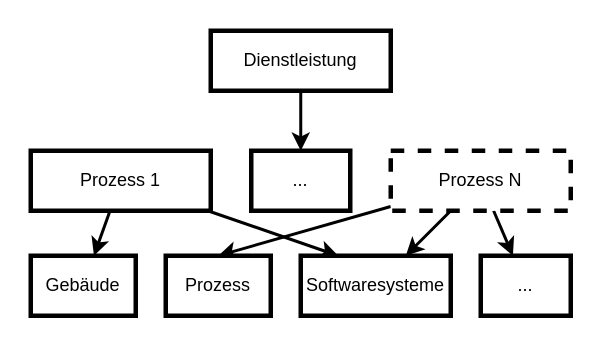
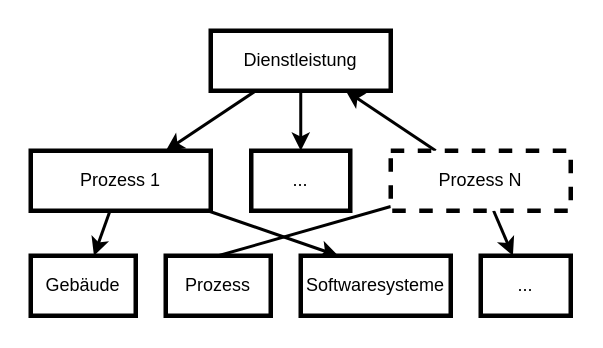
+ <mxCell id="2" style="rounded=0;orthogonalLoop=1;jettySize=auto;html=1;strokeWidth=2;" parent="1" source="4" target="7" edge="1"><mxGeometry relative="1" as="geometry" /></mxCell>
- <mxCell id="8" style="edgeStyle=none;rounded=0;orthogonalLoop=1;jettySize=auto;html=1;strokeWidth=2;" parent="1" source="11" target="14" edge="1"><mxGeometry relative="1" as="geometry" /></mxCell>
+ <mxCell id="8" style="edgeStyle=none;rounded=0;orthogonalLoop=1;jettySize=auto;html=1;strokeWidth=2;" parent="1" source="11" target="4" edge="1"><mxGeometry relative="1" as="geometry" /></mxCell>
- <mxCell id="9" style="edgeStyle=none;rounded=0;orthogonalLoop=1;jettySize=auto;html=1;entryX=0.5;entryY=0;entryDx=0;entryDy=0;strokeWidth=2;" parent="1" source="11" target="13" edge="1"><mxGeometry relative="1" as="geometry" /></mxCell>
+ <mxCell id="9" style="edgeStyle=none;rounded=0;orthogonalLoop=1;jettySize=auto;html=1;entryX=0.5;entryY=0;entryDx=0;entryDy=0;strokeWidth=2;endArrow=none;" parent="1" source="11" target="13" edge="1"><mxGeometry relative="1" as="geometry" /></mxCell>
